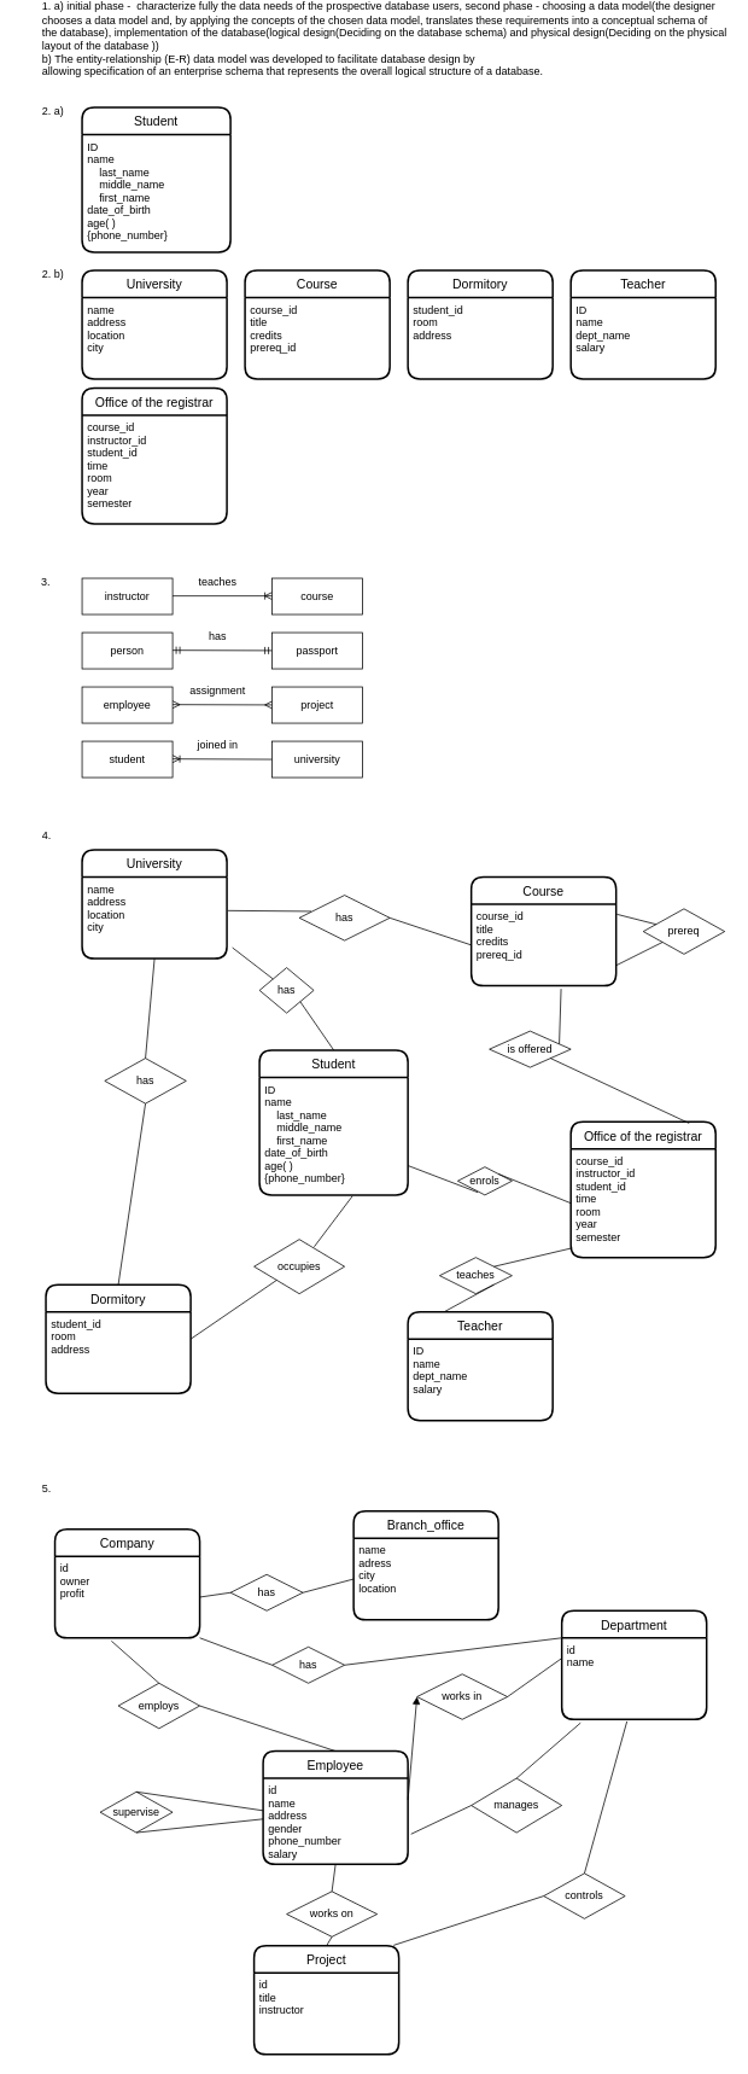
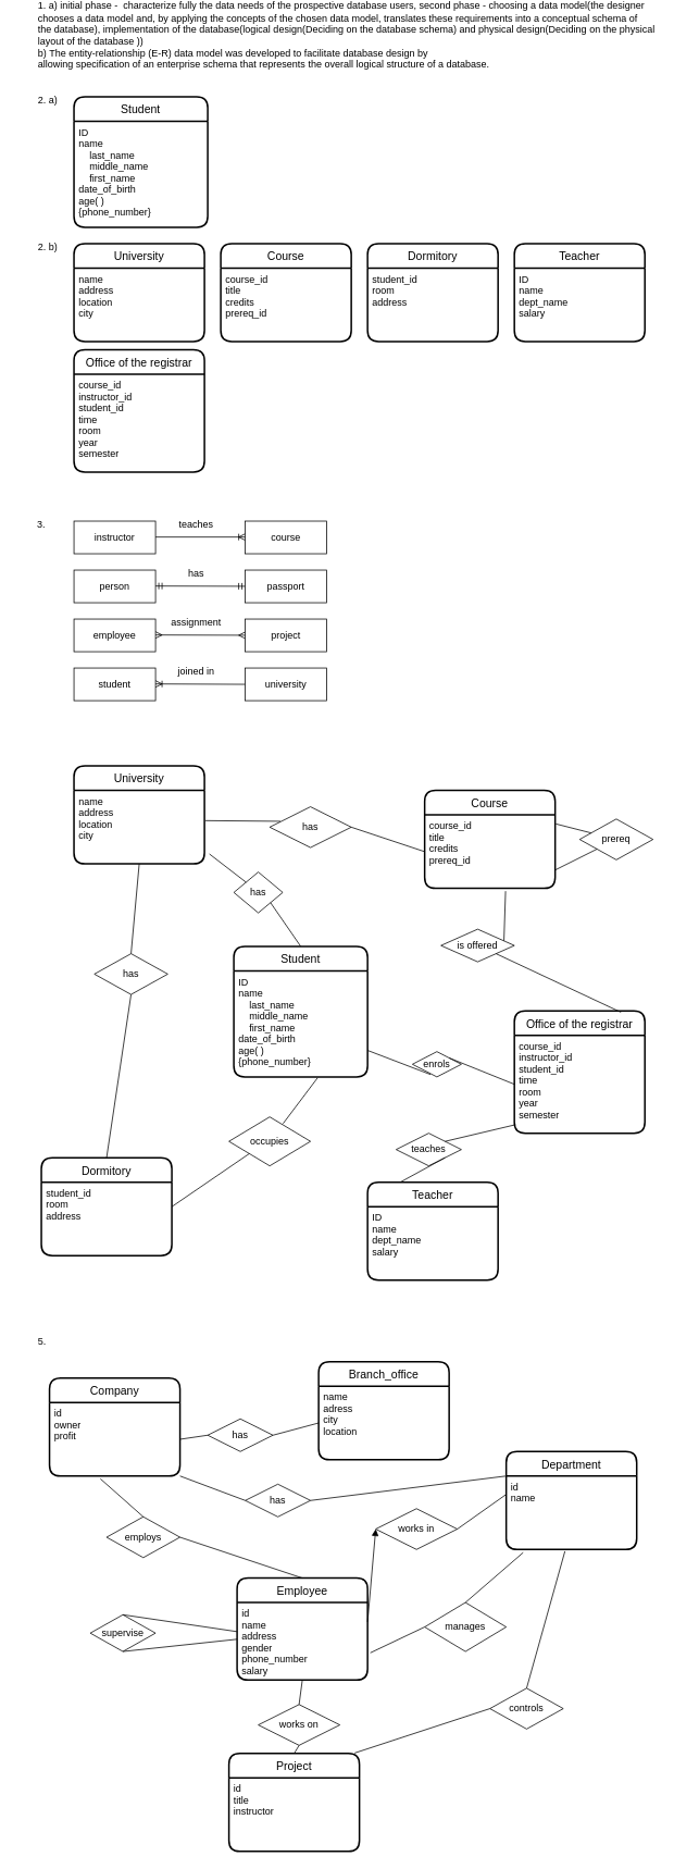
- <mxCell id="70" value="4." style="text;html=1;strokeColor=none;fillColor=none;align=left;verticalAlign=middle;whiteSpace=wrap;rounded=0;" parent="1" vertex="1"><mxGeometry x="44" y="900" width="60" height="30" as="geometry" /></mxCell>
